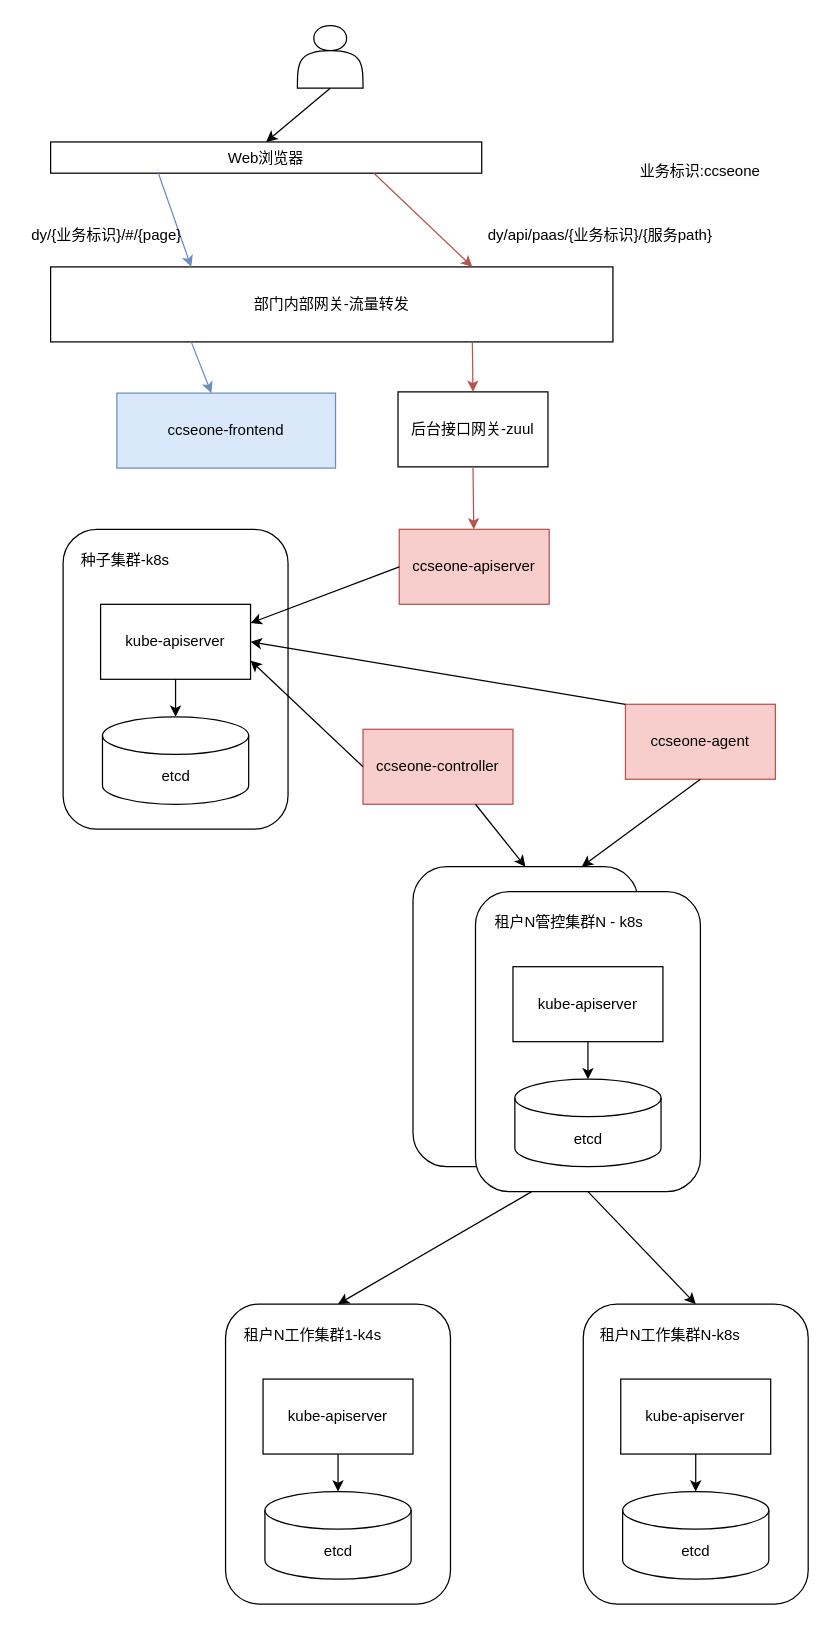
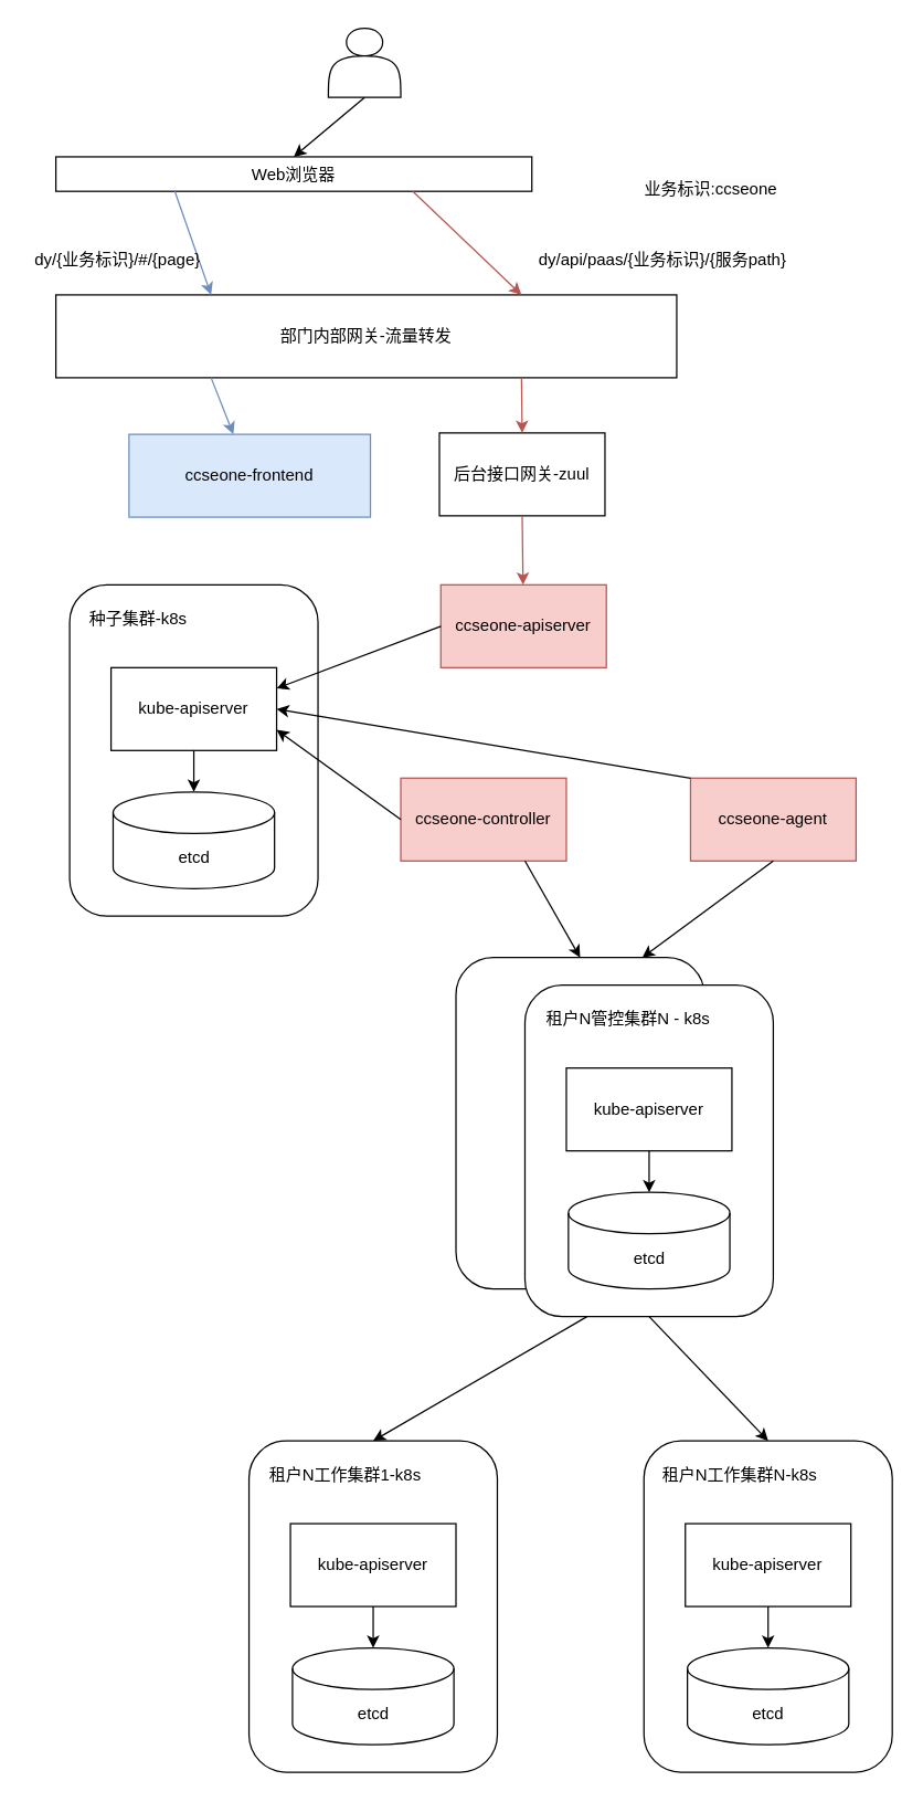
- <mxCell id="14" value="&lt;span style=&quot;color: rgb(0, 0, 0); font-family: Helvetica; font-size: 12px; font-style: normal; font-variant-ligatures: normal; font-variant-caps: normal; font-weight: 400; letter-spacing: normal; orphans: 2; text-align: center; text-indent: 0px; text-transform: none; widows: 2; word-spacing: 0px; -webkit-text-stroke-width: 0px; background-color: rgb(251, 251, 251); text-decoration-thickness: initial; text-decoration-style: initial; text-decoration-color: initial; float: none; display: inline !important;&quot;&gt;业务标识:ccseone&lt;/span&gt;" style="text;whiteSpace=wrap;html=1;" vertex="1" parent="1"><mxGeometry x="510" y="123" width="115" height="30" as="geometry" /></mxCell>
+ <mxCell id="14" value="&lt;span style=&quot;color: rgb(0, 0, 0); font-family: Helvetica; font-size: 12px; font-style: normal; font-variant-ligatures: normal; font-variant-caps: normal; font-weight: 400; letter-spacing: normal; orphans: 2; text-align: center; text-indent: 0px; text-transform: none; widows: 2; word-spacing: 0px; -webkit-text-stroke-width: 0px; background-color: rgb(251, 251, 251); text-decoration-thickness: initial; text-decoration-style: initial; text-decoration-color: initial; float: none; display: inline !important;&quot;&gt;业务标识:ccseone&lt;/span&gt;" style="text;whiteSpace=wrap;html=1;" vertex="1" parent="1"><mxGeometry x="465" y="123" width="115" height="30" as="geometry" /></mxCell>
- <mxCell id="22" value="ccseone-controller" style="rounded=0;whiteSpace=wrap;html=1;fillColor=#f8cecc;strokeColor=#b85450;" vertex="1" parent="1"><mxGeometry x="290" y="583" width="120" height="60" as="geometry" /></mxCell>
+ <mxCell id="22" value="ccseone-controller" style="rounded=0;whiteSpace=wrap;html=1;fillColor=#f8cecc;strokeColor=#b85450;" vertex="1" parent="1"><mxGeometry x="290" y="563" width="120" height="60" as="geometry" /></mxCell>
- <mxCell id="42" value="租户N工作集群1-k4s" style="text;html=1;strokeColor=none;fillColor=none;align=center;verticalAlign=middle;whiteSpace=wrap;rounded=0;" vertex="1" parent="37"><mxGeometry x="10" y="10" width="120" height="30" as="geometry" /></mxCell>
+ <mxCell id="42" value="租户N工作集群1-k8s" style="text;html=1;strokeColor=none;fillColor=none;align=center;verticalAlign=middle;whiteSpace=wrap;rounded=0;" vertex="1" parent="37"><mxGeometry x="10" y="10" width="120" height="30" as="geometry" /></mxCell>
